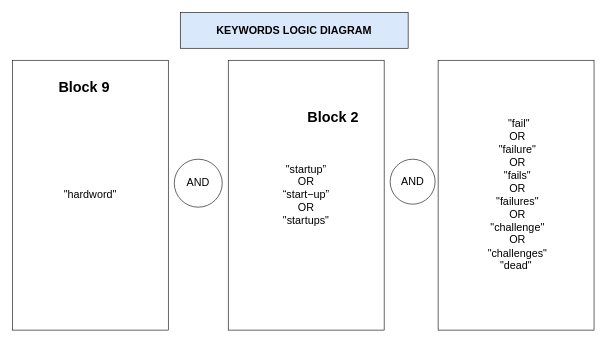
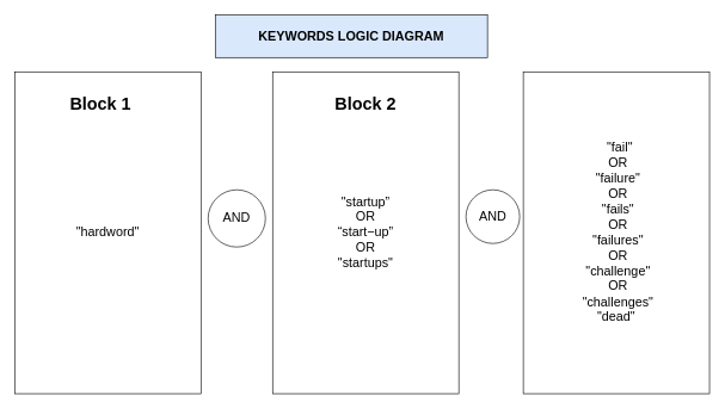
- <mxCell id="8" value="&lt;font style=&quot;font-size: 24px&quot;&gt;&lt;b&gt;Block 9&lt;/b&gt;&lt;/font&gt;" style="text;html=1;strokeColor=none;fillColor=none;align=center;verticalAlign=middle;whiteSpace=wrap;rounded=0;" parent="1" vertex="1"><mxGeometry x="60" width="160" height="90" as="geometry" y="100" /></mxCell>
+ <mxCell id="8" value="&lt;font style=&quot;font-size: 24px&quot;&gt;&lt;b&gt;Block 1&lt;/b&gt;&lt;/font&gt;" style="text;html=1;strokeColor=none;fillColor=none;align=center;verticalAlign=middle;whiteSpace=wrap;rounded=0;" parent="1" vertex="1"><mxGeometry x="60" width="160" height="90" as="geometry" y="100" /></mxCell>
- <mxCell id="9" value="&lt;font style=&quot;font-size: 24px&quot;&gt;&lt;b&gt;Block 2&lt;/b&gt;&lt;/font&gt;" style="text;html=1;strokeColor=none;fillColor=none;align=center;verticalAlign=middle;whiteSpace=wrap;rounded=0;" parent="1" vertex="1"><mxGeometry x="475" y="150" width="160" height="90" as="geometry" /></mxCell>
+ <mxCell id="9" value="&lt;font style=&quot;font-size: 24px&quot;&gt;&lt;b&gt;Block 2&lt;/b&gt;&lt;/font&gt;" style="text;html=1;strokeColor=none;fillColor=none;align=center;verticalAlign=middle;whiteSpace=wrap;rounded=0;" parent="1" vertex="1"><mxGeometry x="430" width="160" height="90" as="geometry" y="100" /></mxCell>
